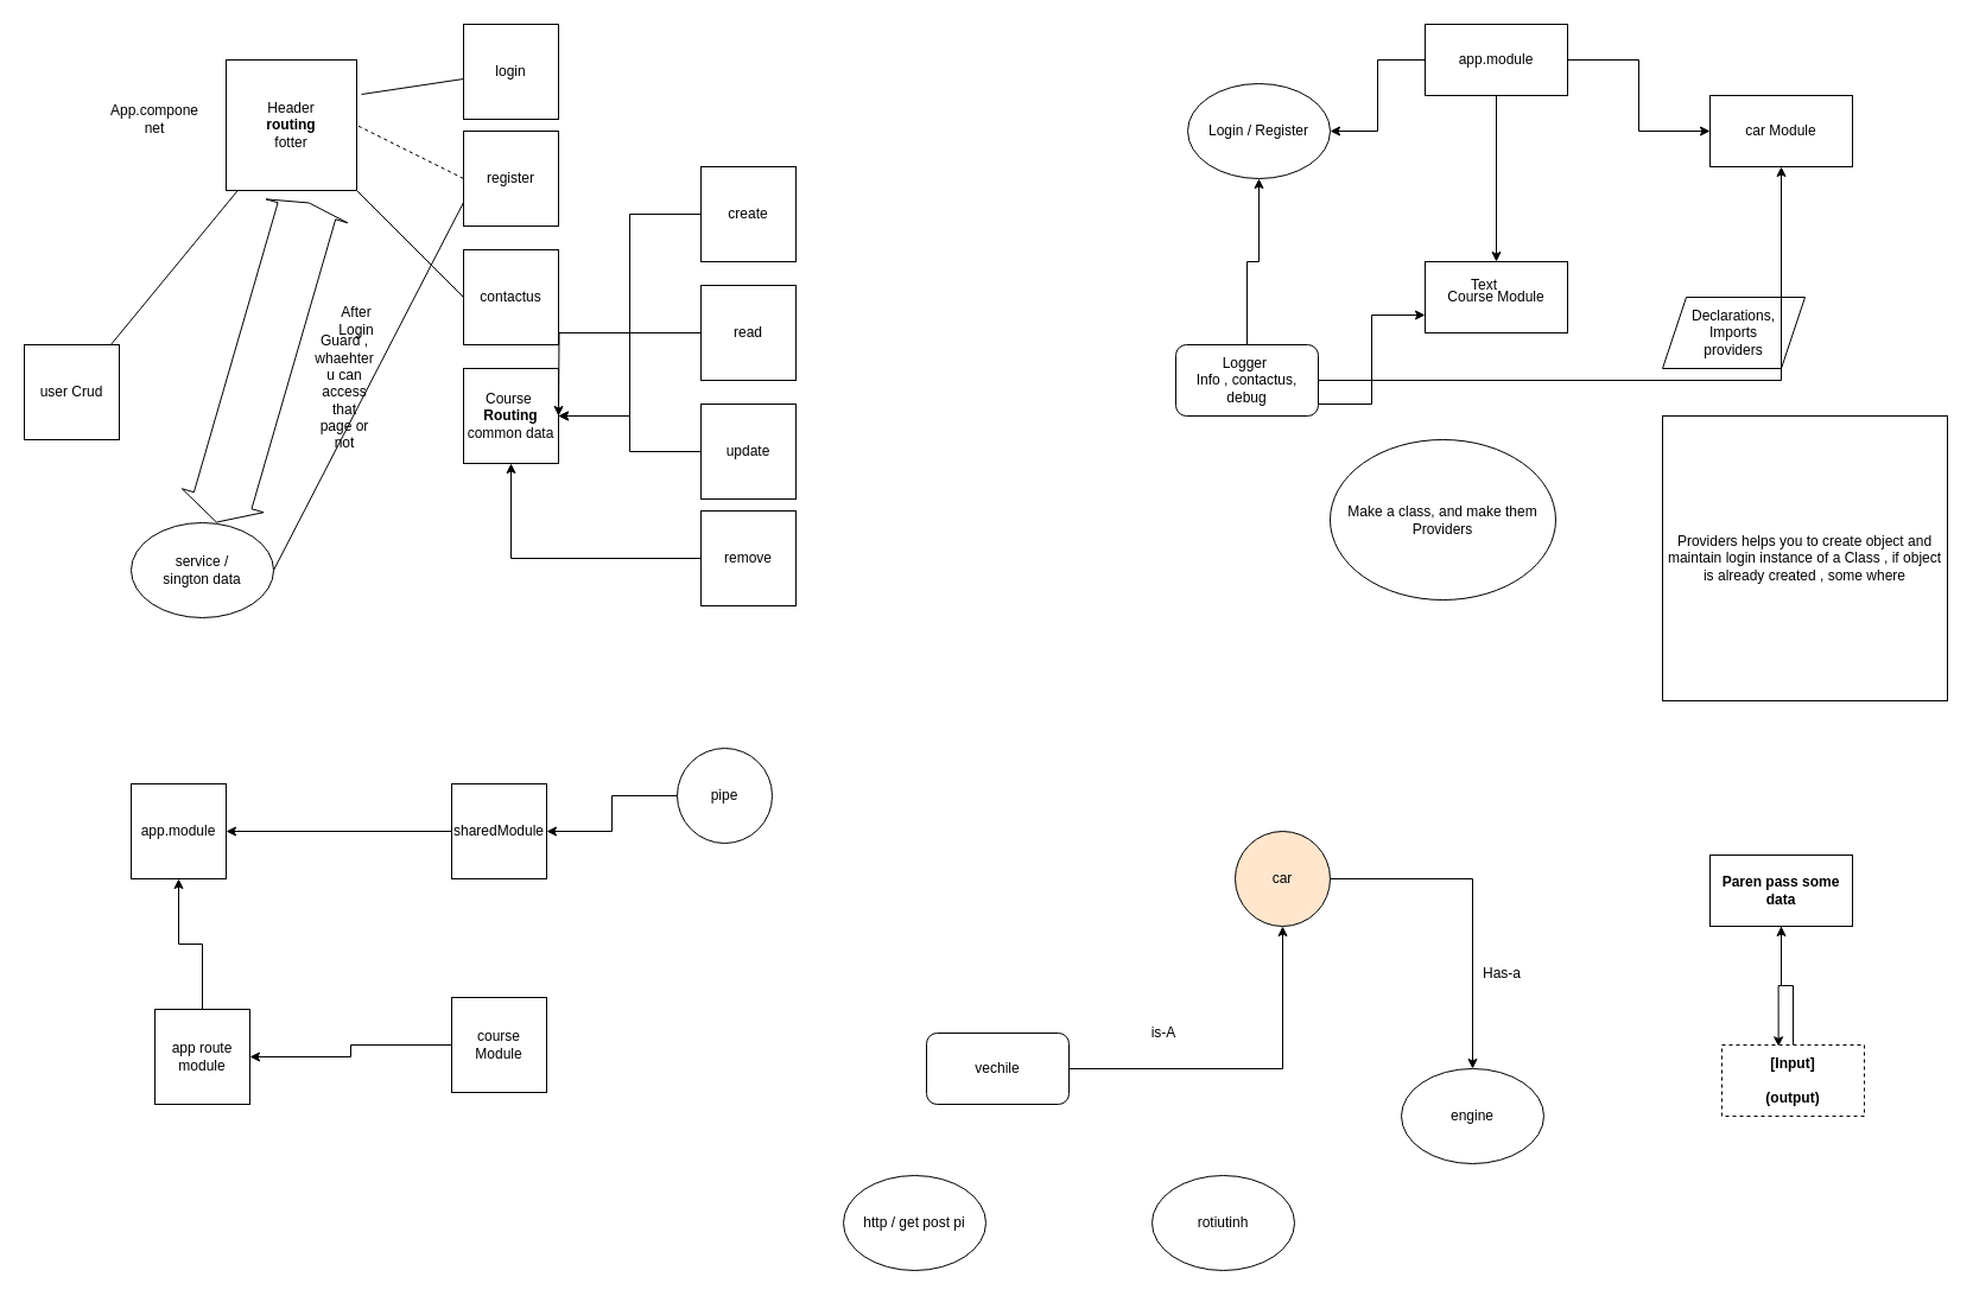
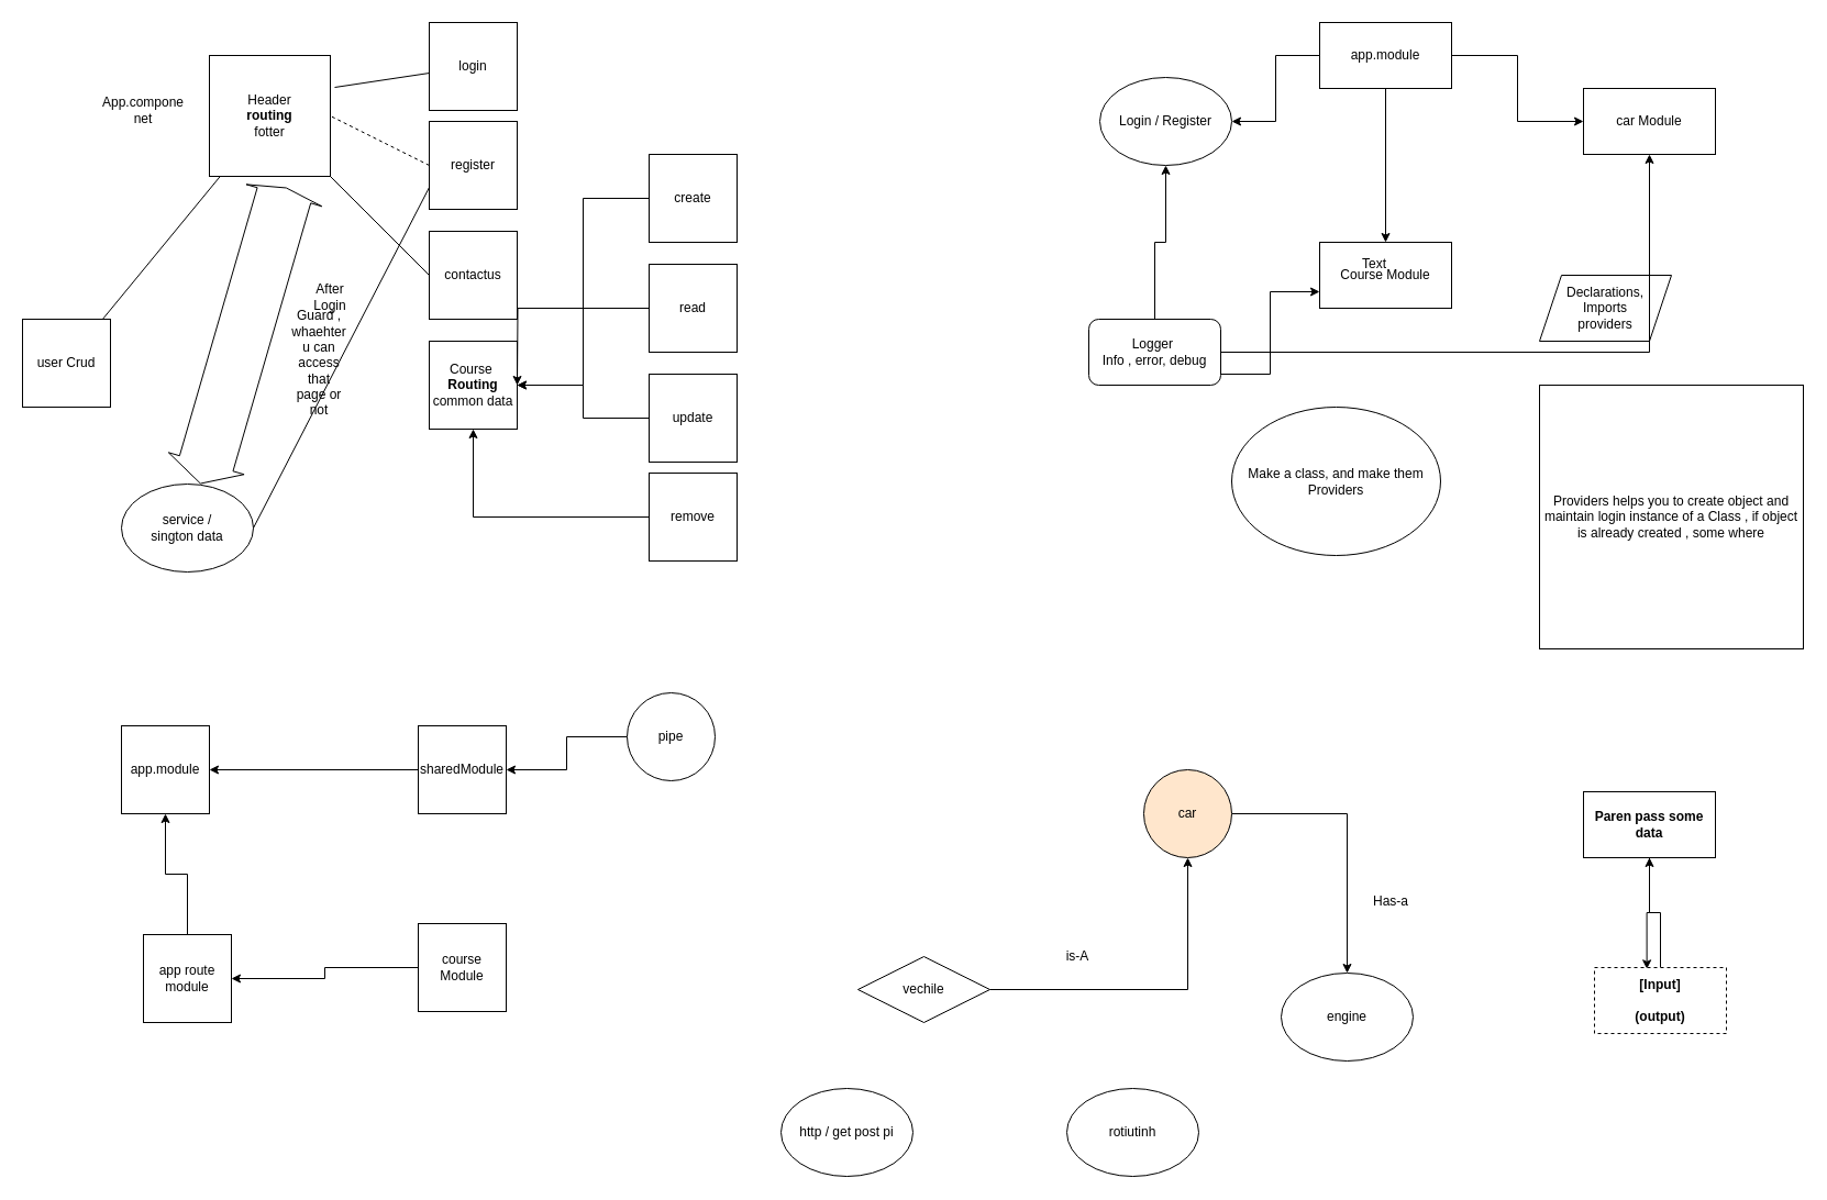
- <mxCell id="52" value="Logger&amp;nbsp;&lt;br&gt;Info , contactus, debug" style="rounded=1;whiteSpace=wrap;html=1;" parent="1" vertex="1"><mxGeometry x="990" y="290" width="120" height="60" as="geometry" /></mxCell>
+ <mxCell id="52" value="Logger&amp;nbsp;&lt;br&gt;Info , error, debug" style="rounded=1;whiteSpace=wrap;html=1;" parent="1" vertex="1"><mxGeometry x="990" y="290" width="120" height="60" as="geometry" /></mxCell>
- <mxCell id="33" value="vechile" style="rounded=1;whiteSpace=wrap;html=1;" parent="1" vertex="1"><mxGeometry x="780" y="870" width="120" height="60" as="geometry" /></mxCell>
+ <mxCell id="33" value="vechile" style="rhombus;whiteSpace=wrap;html=1;" parent="1" vertex="1"><mxGeometry x="780" y="870" width="120" height="60" as="geometry" /></mxCell>
- <mxCell id="36" value="engine" style="ellipse;whiteSpace=wrap;html=1;" parent="1" vertex="1"><mxGeometry x="1180" y="900" width="120" height="80" as="geometry" /></mxCell>
+ <mxCell id="36" value="engine" style="ellipse;whiteSpace=wrap;html=1;" parent="1" vertex="1"><mxGeometry x="1165" y="885" width="120" height="80" as="geometry" /></mxCell>
